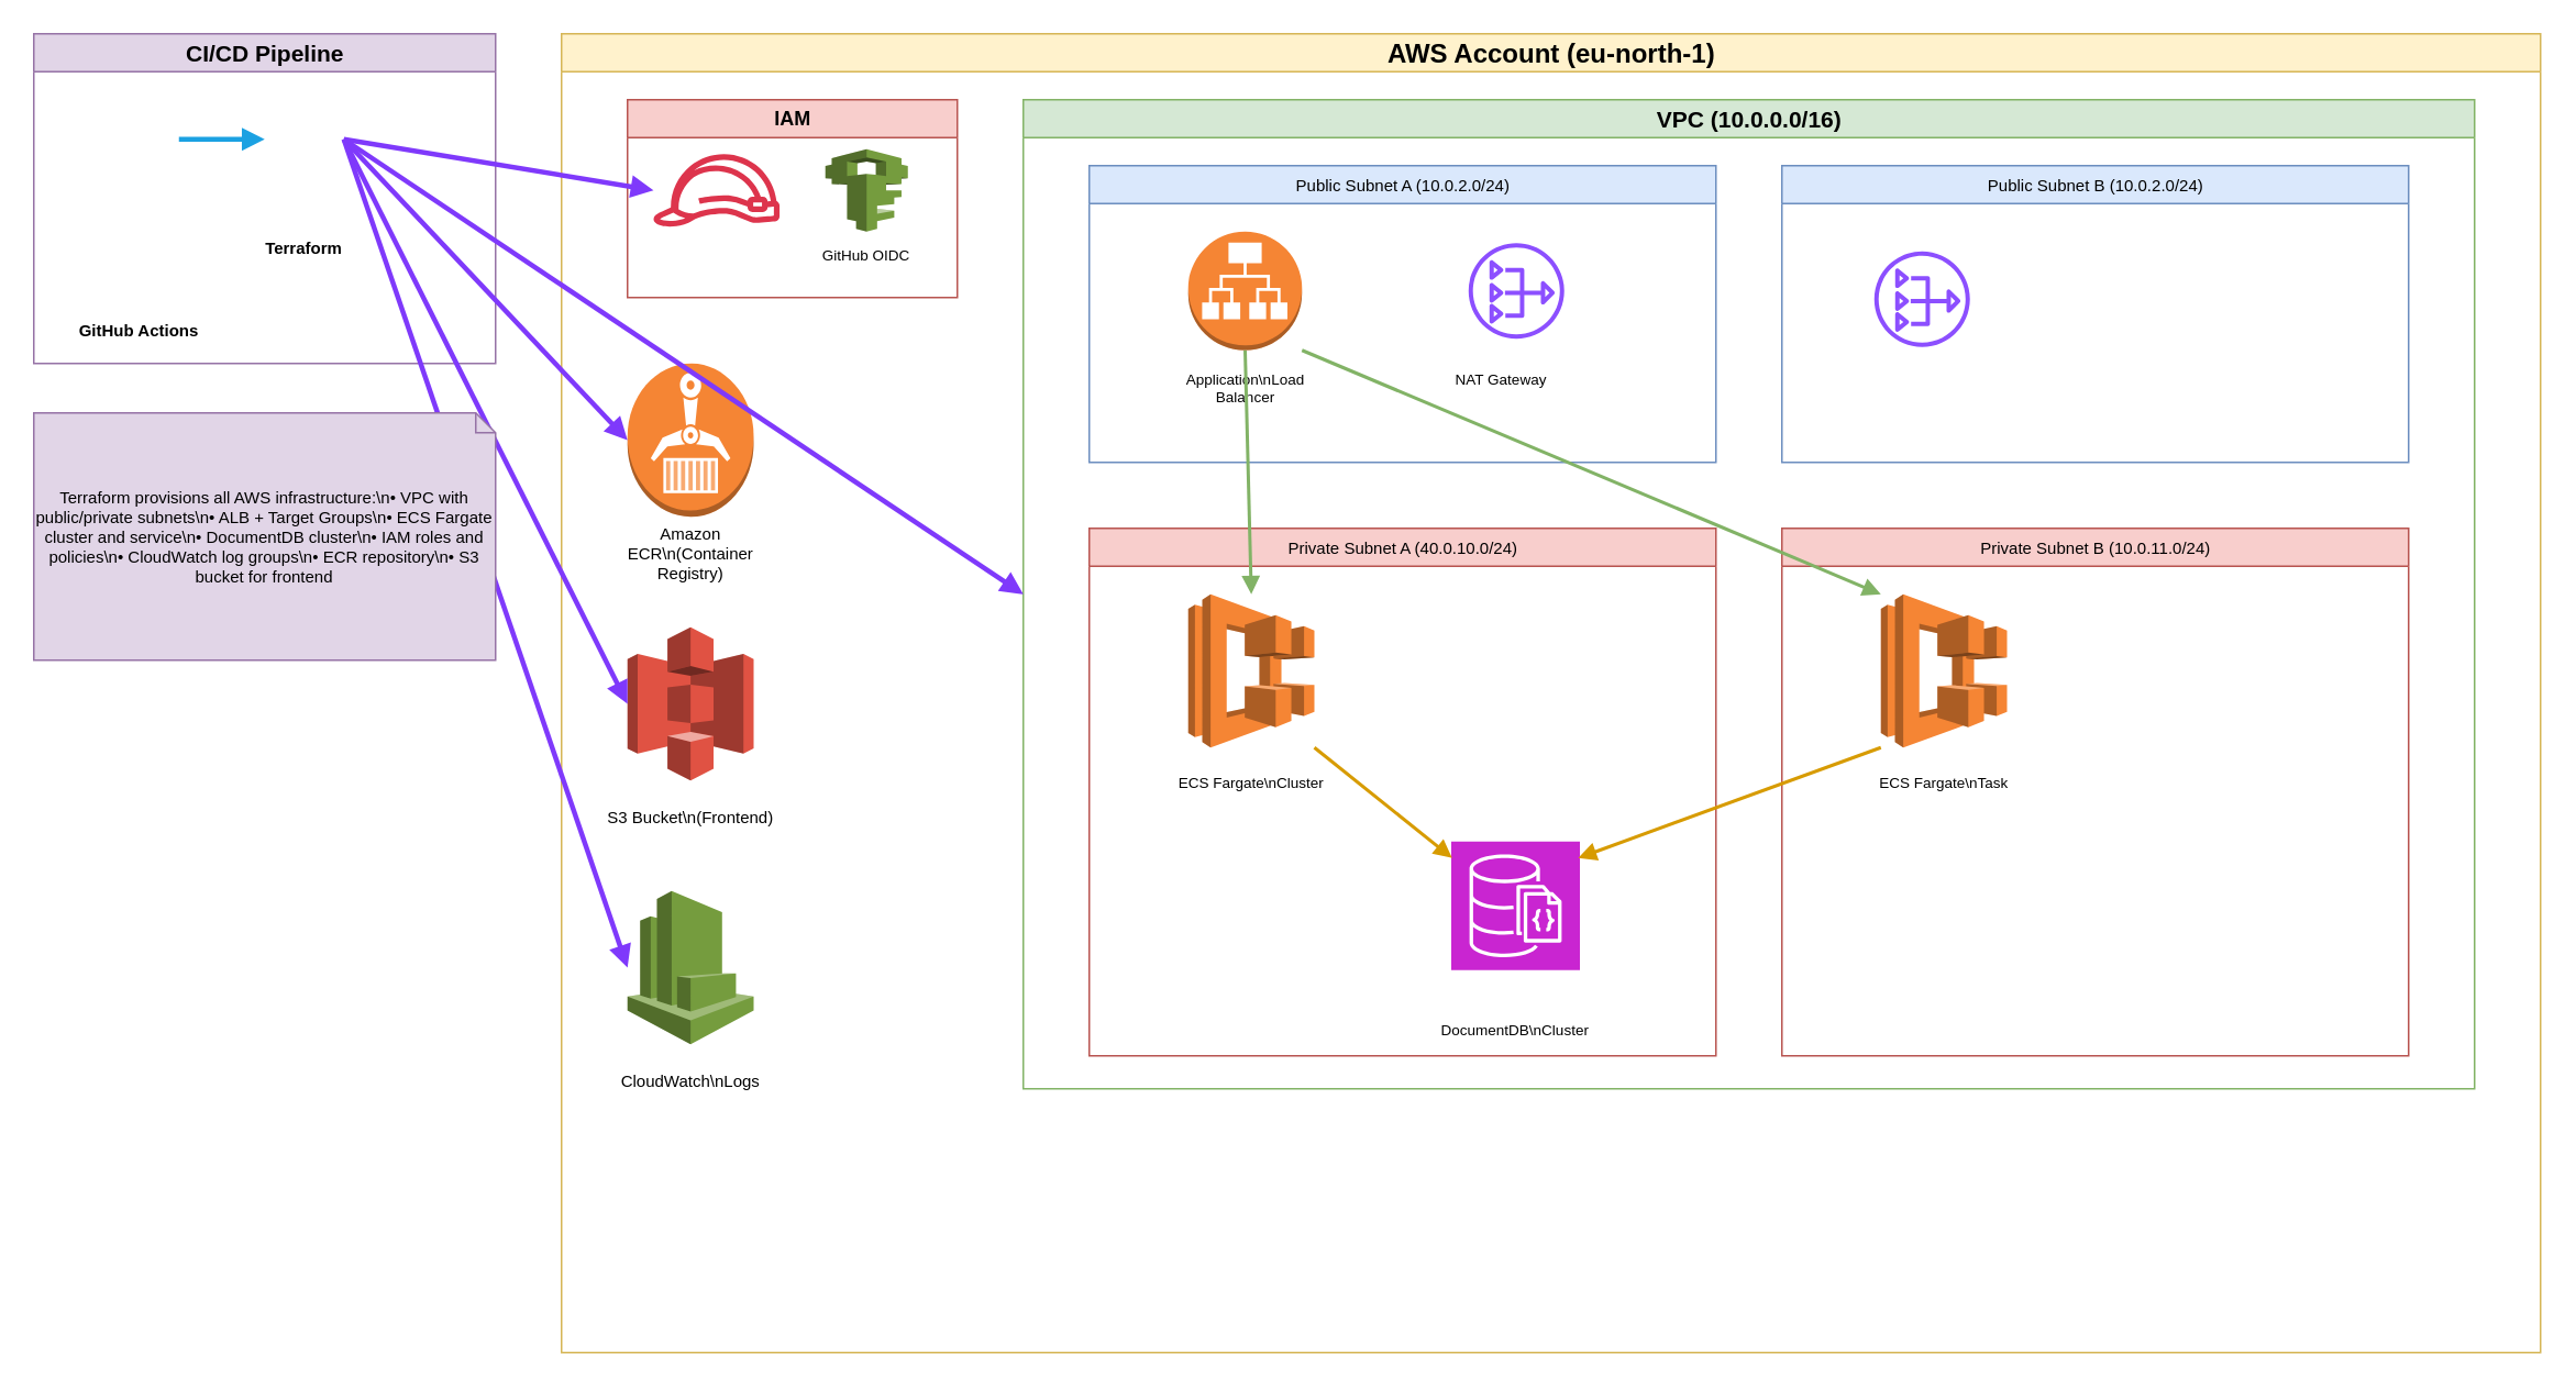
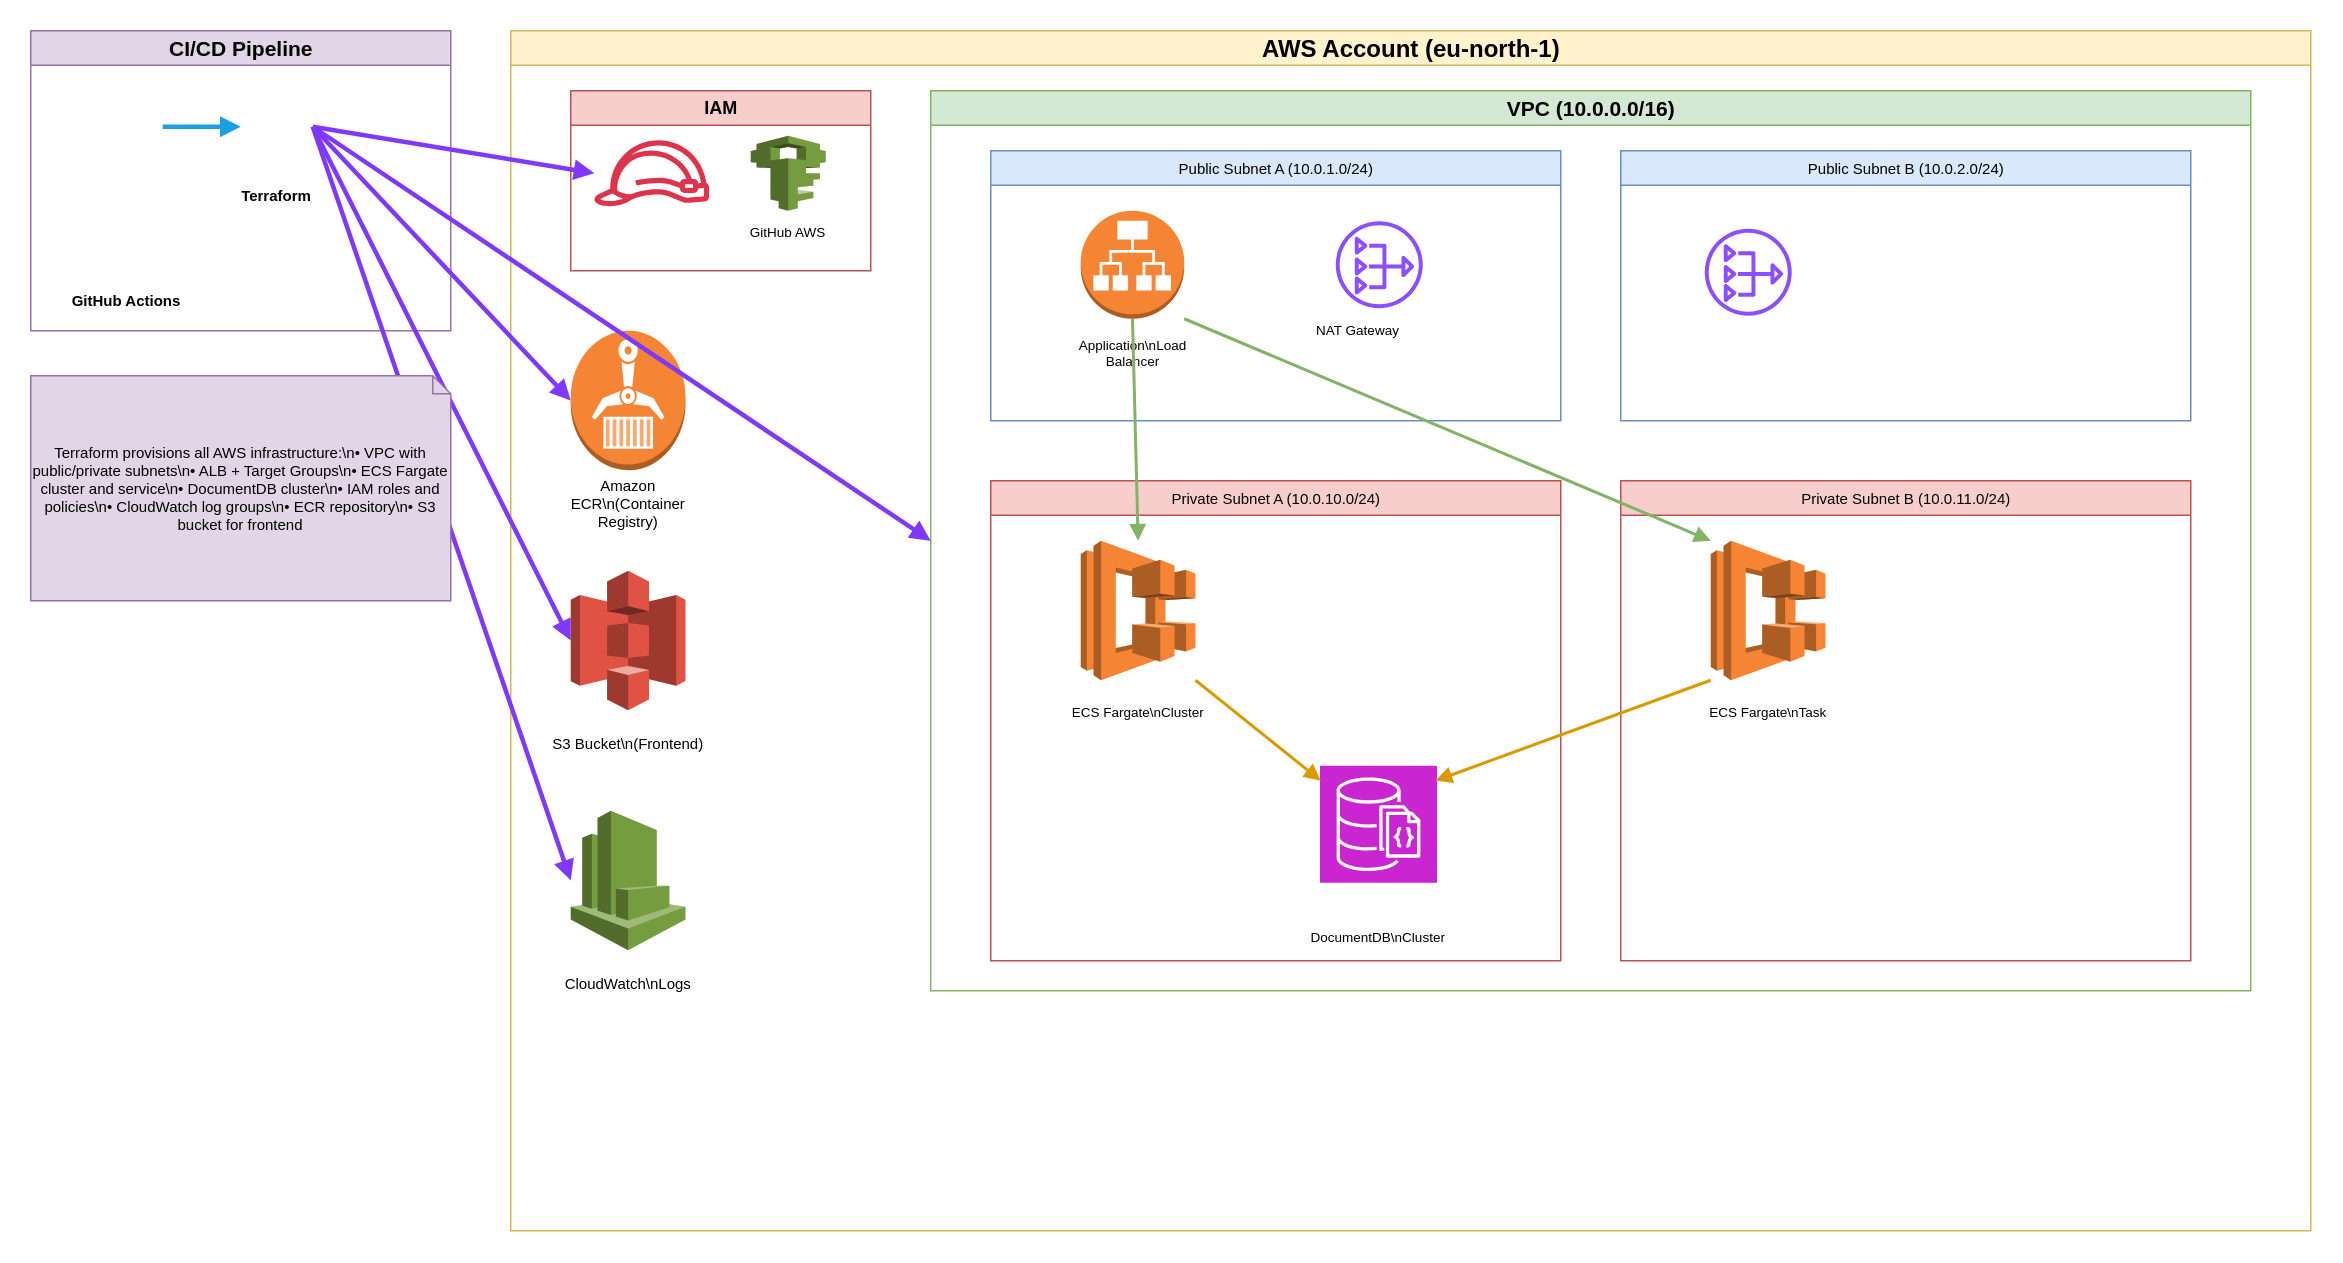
- <mxCell id="13" value="Public Subnet A (10.0.2.0/24)" style="swimlane;fontStyle=0;rounded=0;html=1;fillColor=#dae8fc;strokeColor=#6c8ebf;fontSize=10;swimlaneFillColor=#ffffff;" parent="12" vertex="1"><mxGeometry x="40" y="40" width="380" height="180" as="geometry" /></mxCell>
+ <mxCell id="13" value="Public Subnet A (10.0.1.0/24)" style="swimlane;fontStyle=0;rounded=0;html=1;fillColor=#dae8fc;strokeColor=#6c8ebf;fontSize=10;swimlaneFillColor=#ffffff;" parent="12" vertex="1"><mxGeometry x="40" y="40" width="380" height="180" as="geometry" /></mxCell>
- <mxCell id="6" value="Terraform" style="text;html=1;align=center;verticalAlign=middle;whiteSpace=wrap;rounded=0;fontStyle=1;fontSize=10;" parent="2" vertex="1"><mxGeometry x="125" y="120" width="78" height="20" as="geometry" /></mxCell>
+ <mxCell id="6" value="Terraform" style="text;html=1;align=center;verticalAlign=middle;whiteSpace=wrap;rounded=0;fontStyle=1;fontSize=10;" parent="2" vertex="1"><mxGeometry x="125" y="100" width="78" height="20" as="geometry" /></mxCell>
- <mxCell id="10" value="GitHub OIDC" style="text;html=1;align=center;verticalAlign=middle;whiteSpace=wrap;rounded=0;fontSize=9;" parent="8" vertex="1"><mxGeometry x="105" y="85" width="80" height="20" as="geometry" /></mxCell>
+ <mxCell id="10" value="GitHub AWS" style="text;html=1;align=center;verticalAlign=middle;whiteSpace=wrap;rounded=0;fontSize=9;" parent="8" vertex="1"><mxGeometry x="105" y="85" width="80" height="20" as="geometry" /></mxCell>
- <mxCell id="16" value="NAT Gateway" style="text;html=1;align=center;verticalAlign=middle;whiteSpace=wrap;rounded=0;fontSize=9;" parent="13" vertex="1"><mxGeometry x="200" y="120" width="100" height="20" as="geometry" /></mxCell>
+ <mxCell id="16" value="NAT Gateway" style="text;html=1;align=center;verticalAlign=middle;whiteSpace=wrap;rounded=0;fontSize=9;" parent="13" vertex="1"><mxGeometry x="195" y="110" width="100" height="20" as="geometry" /></mxCell>
- <mxCell id="20" value="Private Subnet A (40.0.10.0/24)" style="swimlane;fontStyle=0;rounded=0;html=1;fillColor=#f8cecc;strokeColor=#b85450;fontSize=10;swimlaneFillColor=#ffffff;" parent="12" vertex="1"><mxGeometry x="40" y="260" width="380" height="320" as="geometry" /></mxCell>
+ <mxCell id="20" value="Private Subnet A (10.0.10.0/24)" style="swimlane;fontStyle=0;rounded=0;html=1;fillColor=#f8cecc;strokeColor=#b85450;fontSize=10;swimlaneFillColor=#ffffff;" parent="12" vertex="1"><mxGeometry x="40" y="260" width="380" height="320" as="geometry" /></mxCell>
